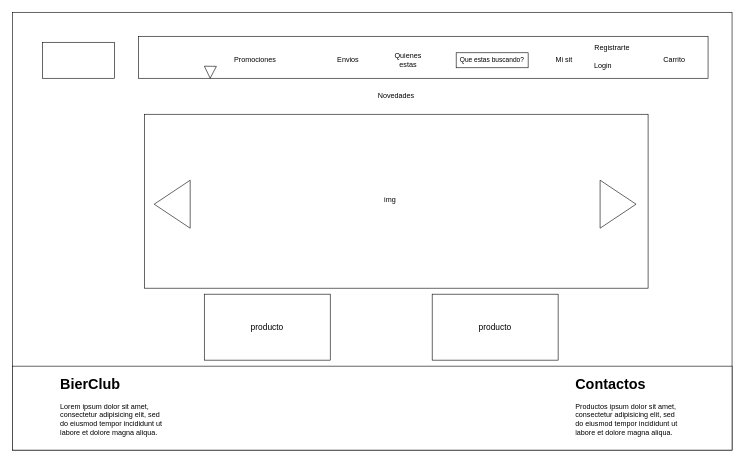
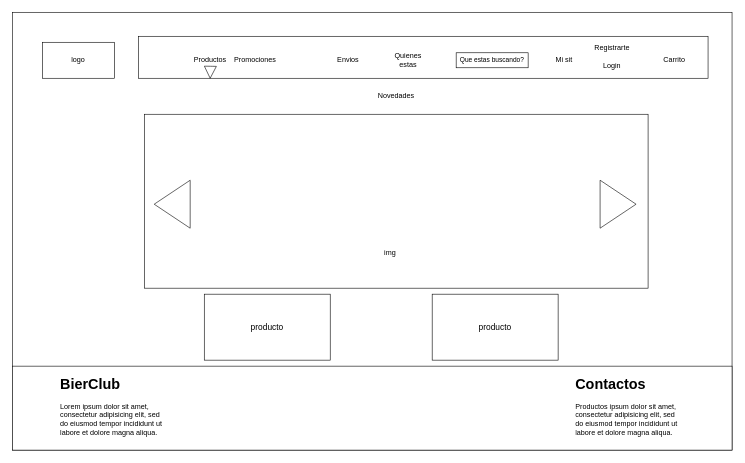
+ <mxCell id="4" value="logo" style="text;html=1;strokeColor=none;fillColor=none;align=center;verticalAlign=middle;whiteSpace=wrap;rounded=0;" parent="1" vertex="1"><mxGeometry x="95" y="82.5" width="70" height="35" as="geometry" /></mxCell>
+ <mxCell id="8" value="Productos" style="text;html=1;strokeColor=none;fillColor=none;align=center;verticalAlign=middle;whiteSpace=wrap;rounded=0;" parent="1" vertex="1"><mxGeometry x="330" y="90" width="40" height="20" as="geometry" /></mxCell>
- <mxCell id="7" value="Login" style="text;html=1;strokeColor=none;fillColor=none;align=center;verticalAlign=middle;whiteSpace=wrap;rounded=0;" parent="1" vertex="1"><mxGeometry x="985" y="100" width="40" height="20" as="geometry" /></mxCell>
+ <mxCell id="7" value="Login" style="text;html=1;strokeColor=none;fillColor=none;align=center;verticalAlign=middle;whiteSpace=wrap;rounded=0;" parent="1" vertex="1"><mxGeometry x="1000" y="100" width="40" height="20" as="geometry" /></mxCell>
- <mxCell id="15" value="img" style="text;html=1;strokeColor=none;fillColor=none;align=center;verticalAlign=middle;whiteSpace=wrap;rounded=0;" parent="1" vertex="1"><mxGeometry x="630" y="322" width="40" height="20" as="geometry" /></mxCell>
+ <mxCell id="15" value="img" style="text;html=1;strokeColor=none;fillColor=none;align=center;verticalAlign=middle;whiteSpace=wrap;rounded=0;" parent="1" vertex="1"><mxGeometry x="630" y="412" width="40" height="20" as="geometry" /></mxCell>
